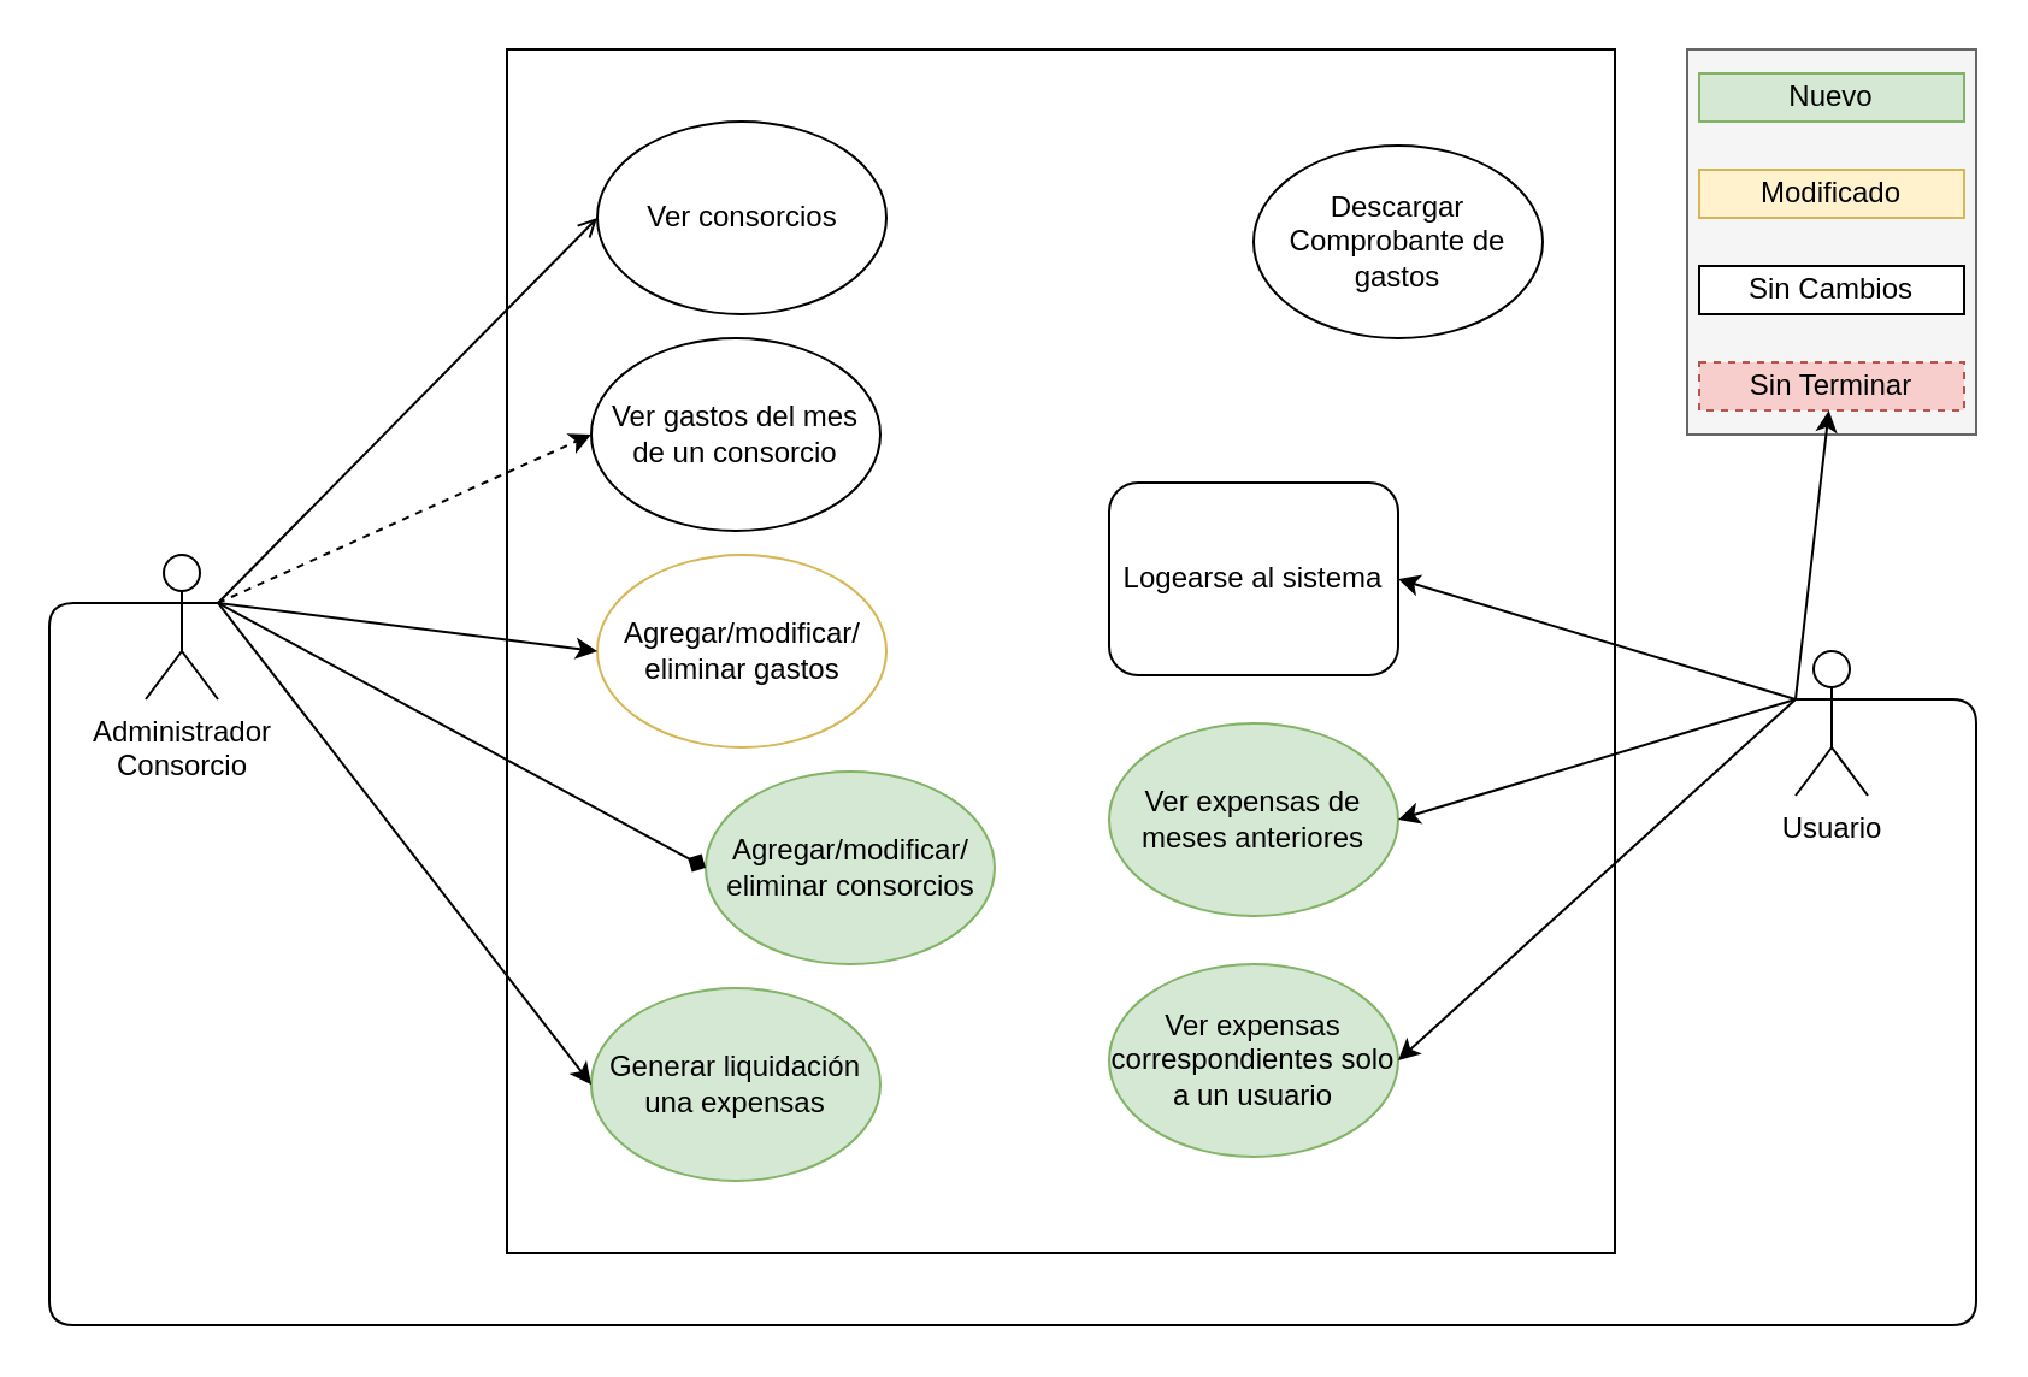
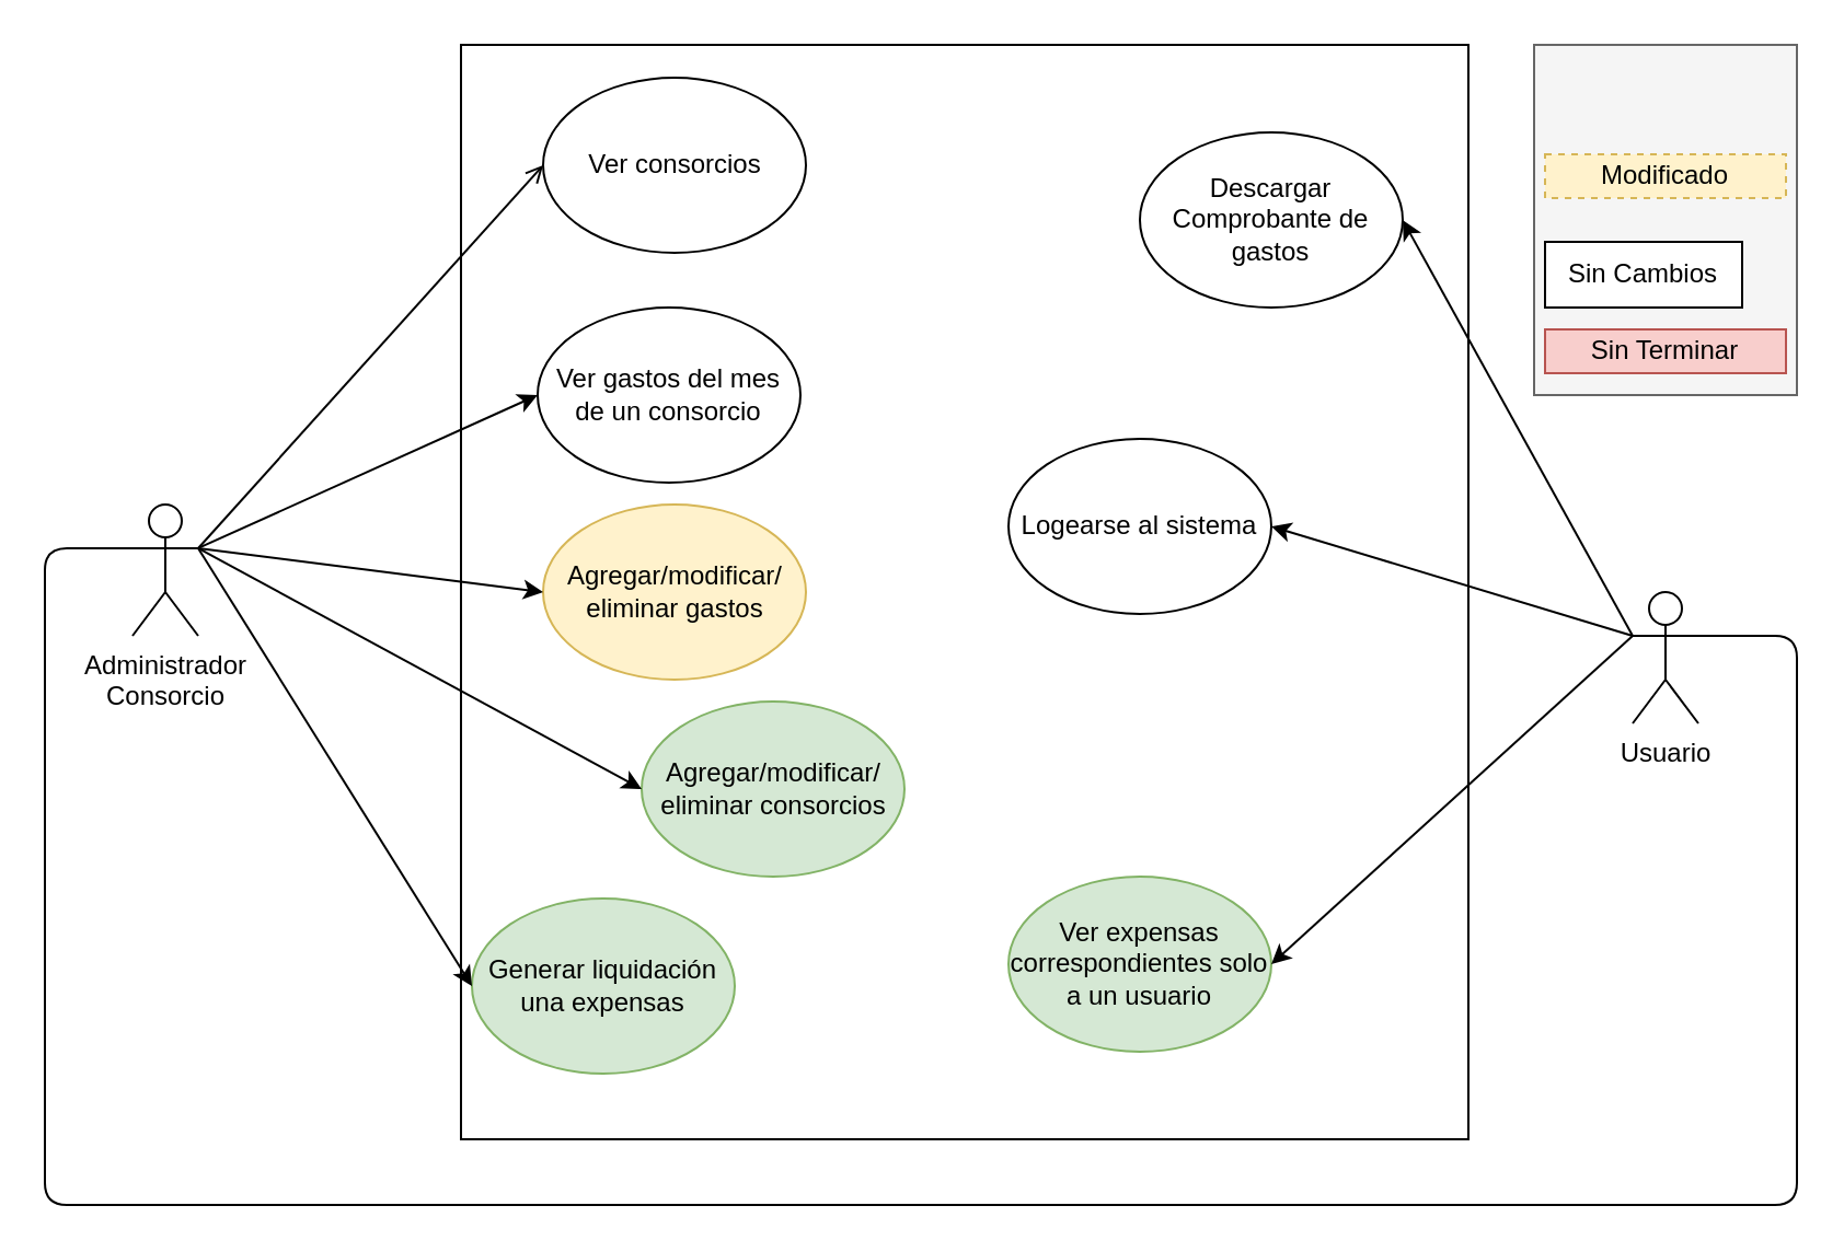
- <mxCell id="11" value="Nuevo" style="rounded=0;whiteSpace=wrap;html=1;fillColor=#d5e8d4;strokeColor=#82b366;" parent="1" vertex="1"><mxGeometry x="705" y="30" width="110" height="20" as="geometry" /></mxCell>
- <mxCell id="12" value="Modificado" style="rounded=0;whiteSpace=wrap;html=1;fillColor=#fff2cc;strokeColor=#d6b656;" parent="1" vertex="1"><mxGeometry x="705" y="70" width="110" height="20" as="geometry" /></mxCell>
+ <mxCell id="12" value="Modificado" style="rounded=0;whiteSpace=wrap;html=1;fillColor=#fff2cc;strokeColor=#d6b656;dashed=1;" parent="1" vertex="1"><mxGeometry x="705" y="70" width="110" height="20" as="geometry" /></mxCell>
- <mxCell id="4" value="Ver consorcios" style="ellipse;whiteSpace=wrap;html=1;" parent="1" vertex="1"><mxGeometry x="247.5" y="50" width="120" height="80" as="geometry" /></mxCell>
+ <mxCell id="4" value="Ver consorcios" style="ellipse;whiteSpace=wrap;html=1;" parent="1" vertex="1"><mxGeometry x="247.5" y="35" width="120" height="80" as="geometry" /></mxCell>
- <mxCell id="13" value="Sin Cambios" style="rounded=0;whiteSpace=wrap;html=1;" parent="1" vertex="1"><mxGeometry x="705" y="110" width="110" height="20" as="geometry" /></mxCell>
+ <mxCell id="13" value="Sin Cambios" style="rounded=0;whiteSpace=wrap;html=1;" parent="1" vertex="1"><mxGeometry x="705" y="110" width="90" height="30" as="geometry" /></mxCell>
- <mxCell id="14" value="Sin Terminar" style="rounded=0;whiteSpace=wrap;html=1;fillColor=#f8cecc;strokeColor=#b85450;dashed=1;" parent="1" vertex="1"><mxGeometry x="705" y="150" width="110" height="20" as="geometry" /></mxCell>
+ <mxCell id="14" value="Sin Terminar" style="rounded=0;whiteSpace=wrap;html=1;fillColor=#f8cecc;strokeColor=#b85450;" parent="1" vertex="1"><mxGeometry x="705" y="150" width="110" height="20" as="geometry" /></mxCell>
- <mxCell id="7" value="" style="endArrow=classic;html=1;entryX=0;entryY=0.5;entryDx=0;entryDy=0;exitX=1;exitY=0.333;exitDx=0;exitDy=0;exitPerimeter=0;dashed=1;" parent="1" source="3" target="6" edge="1"><mxGeometry width="50" height="50" relative="1" as="geometry"><mxPoint x="100" y="180" as="sourcePoint" /><mxPoint x="420" y="230" as="targetPoint" /></mxGeometry></mxCell>
+ <mxCell id="7" value="" style="endArrow=classic;html=1;entryX=0;entryY=0.5;entryDx=0;entryDy=0;exitX=1;exitY=0.333;exitDx=0;exitDy=0;exitPerimeter=0;" parent="1" source="3" target="6" edge="1"><mxGeometry width="50" height="50" relative="1" as="geometry"><mxPoint x="100" y="180" as="sourcePoint" /><mxPoint x="420" y="230" as="targetPoint" /></mxGeometry></mxCell>
- <mxCell id="17" value="" style="endArrow=classic;html=1;exitX=0;exitY=0.333;exitDx=0;exitDy=0;exitPerimeter=0;" parent="1" source="19" target="14" edge="1"><mxGeometry width="50" height="50" relative="1" as="geometry"><mxPoint x="60" y="230" as="sourcePoint" /><mxPoint x="215" y="170" as="targetPoint" /></mxGeometry></mxCell>
+ <mxCell id="17" value="" style="endArrow=classic;html=1;entryX=1;entryY=0.5;entryDx=0;entryDy=0;exitX=0;exitY=0.333;exitDx=0;exitDy=0;exitPerimeter=0;" parent="1" source="19" target="15" edge="1"><mxGeometry width="50" height="50" relative="1" as="geometry"><mxPoint x="60" y="230" as="sourcePoint" /><mxPoint x="215" y="170" as="targetPoint" /></mxGeometry></mxCell>
- <mxCell id="16" value="Logearse al sistema" style="whiteSpace=wrap;html=1;fillColor=#FFFFFF;strokeColor=#000000;rounded=1;" parent="1" vertex="1"><mxGeometry x="460" y="200" width="120" height="80" as="geometry" /></mxCell>
+ <mxCell id="16" value="Logearse al sistema" style="ellipse;whiteSpace=wrap;html=1;fillColor=#FFFFFF;strokeColor=#000000;" parent="1" vertex="1"><mxGeometry x="460" y="200" width="120" height="80" as="geometry" /></mxCell>
- <mxCell id="8" value="Agregar/modificar/&lt;br&gt;eliminar gastos" style="ellipse;whiteSpace=wrap;html=1;fillColor=#ffffff;strokeColor=#d6b656;" parent="1" vertex="1"><mxGeometry x="247.5" y="230" width="120" height="80" as="geometry" /></mxCell>
+ <mxCell id="8" value="Agregar/modificar/&lt;br&gt;eliminar gastos" style="ellipse;whiteSpace=wrap;html=1;fillColor=#fff2cc;strokeColor=#d6b656;" parent="1" vertex="1"><mxGeometry x="247.5" y="230" width="120" height="80" as="geometry" /></mxCell>
- <mxCell id="23" value="" style="endArrow=classic;html=1;entryX=1;entryY=0.5;entryDx=0;entryDy=0;exitX=0;exitY=0.333;exitDx=0;exitDy=0;exitPerimeter=0;" parent="1" source="19" target="22" edge="1"><mxGeometry width="50" height="50" relative="1" as="geometry"><mxPoint x="740" y="330" as="sourcePoint" /><mxPoint x="217.5" y="570" as="targetPoint" /></mxGeometry></mxCell>
- <mxCell id="22" value="Ver expensas de meses anteriores" style="ellipse;whiteSpace=wrap;html=1;fillColor=#d5e8d4;strokeColor=#82b366;" parent="1" vertex="1"><mxGeometry x="460" y="300" width="120" height="80" as="geometry" /></mxCell>
- <mxCell id="21" value="" style="endArrow=diamond;html=1;entryX=0;entryY=0.5;entryDx=0;entryDy=0;exitX=1;exitY=0.333;exitDx=0;exitDy=0;exitPerimeter=0;" parent="1" source="3" target="20" edge="1"><mxGeometry width="50" height="50" relative="1" as="geometry"><mxPoint x="100" y="220" as="sourcePoint" /><mxPoint x="257.5" y="290" as="targetPoint" /></mxGeometry></mxCell>
+ <mxCell id="21" value="" style="endArrow=classic;html=1;entryX=0;entryY=0.5;entryDx=0;entryDy=0;exitX=1;exitY=0.333;exitDx=0;exitDy=0;exitPerimeter=0;" parent="1" source="3" target="20" edge="1"><mxGeometry width="50" height="50" relative="1" as="geometry"><mxPoint x="100" y="220" as="sourcePoint" /><mxPoint x="257.5" y="290" as="targetPoint" /></mxGeometry></mxCell>
- <mxCell id="26" value="Generar liquidación una expensas" style="ellipse;whiteSpace=wrap;html=1;fillColor=#d5e8d4;strokeColor=#82b366;" parent="1" vertex="1"><mxGeometry x="245" y="410" width="120" height="80" as="geometry" /></mxCell>
+ <mxCell id="26" value="Generar liquidación una expensas" style="ellipse;whiteSpace=wrap;html=1;fillColor=#d5e8d4;strokeColor=#82b366;" parent="1" vertex="1"><mxGeometry x="215" y="410" width="120" height="80" as="geometry" /></mxCell>
